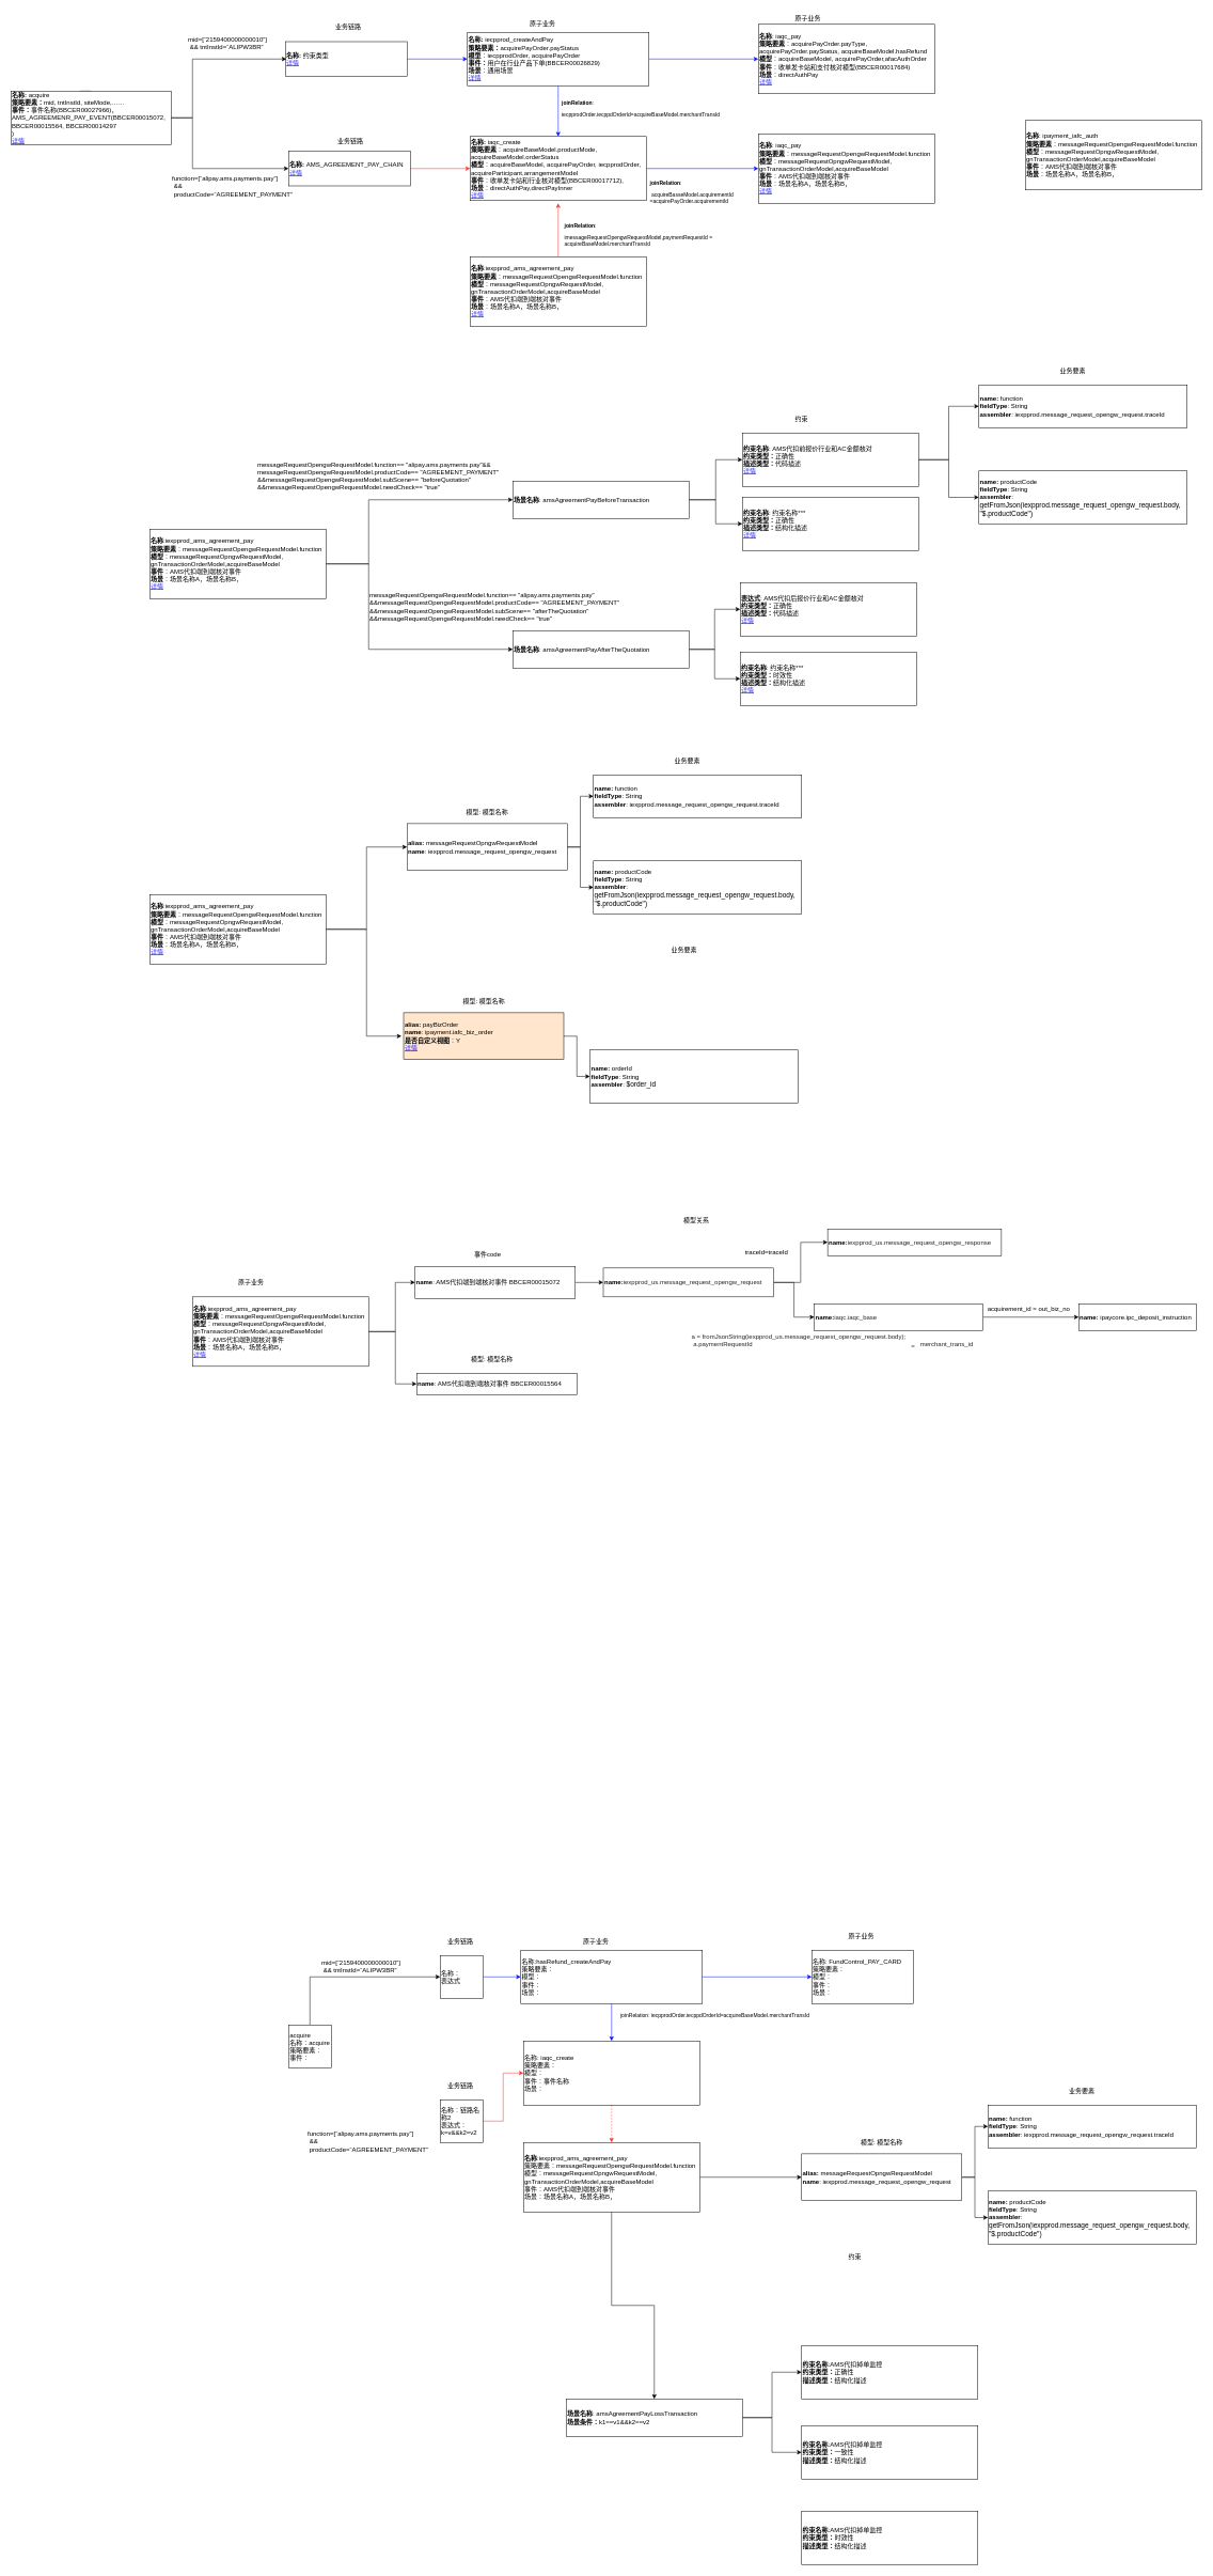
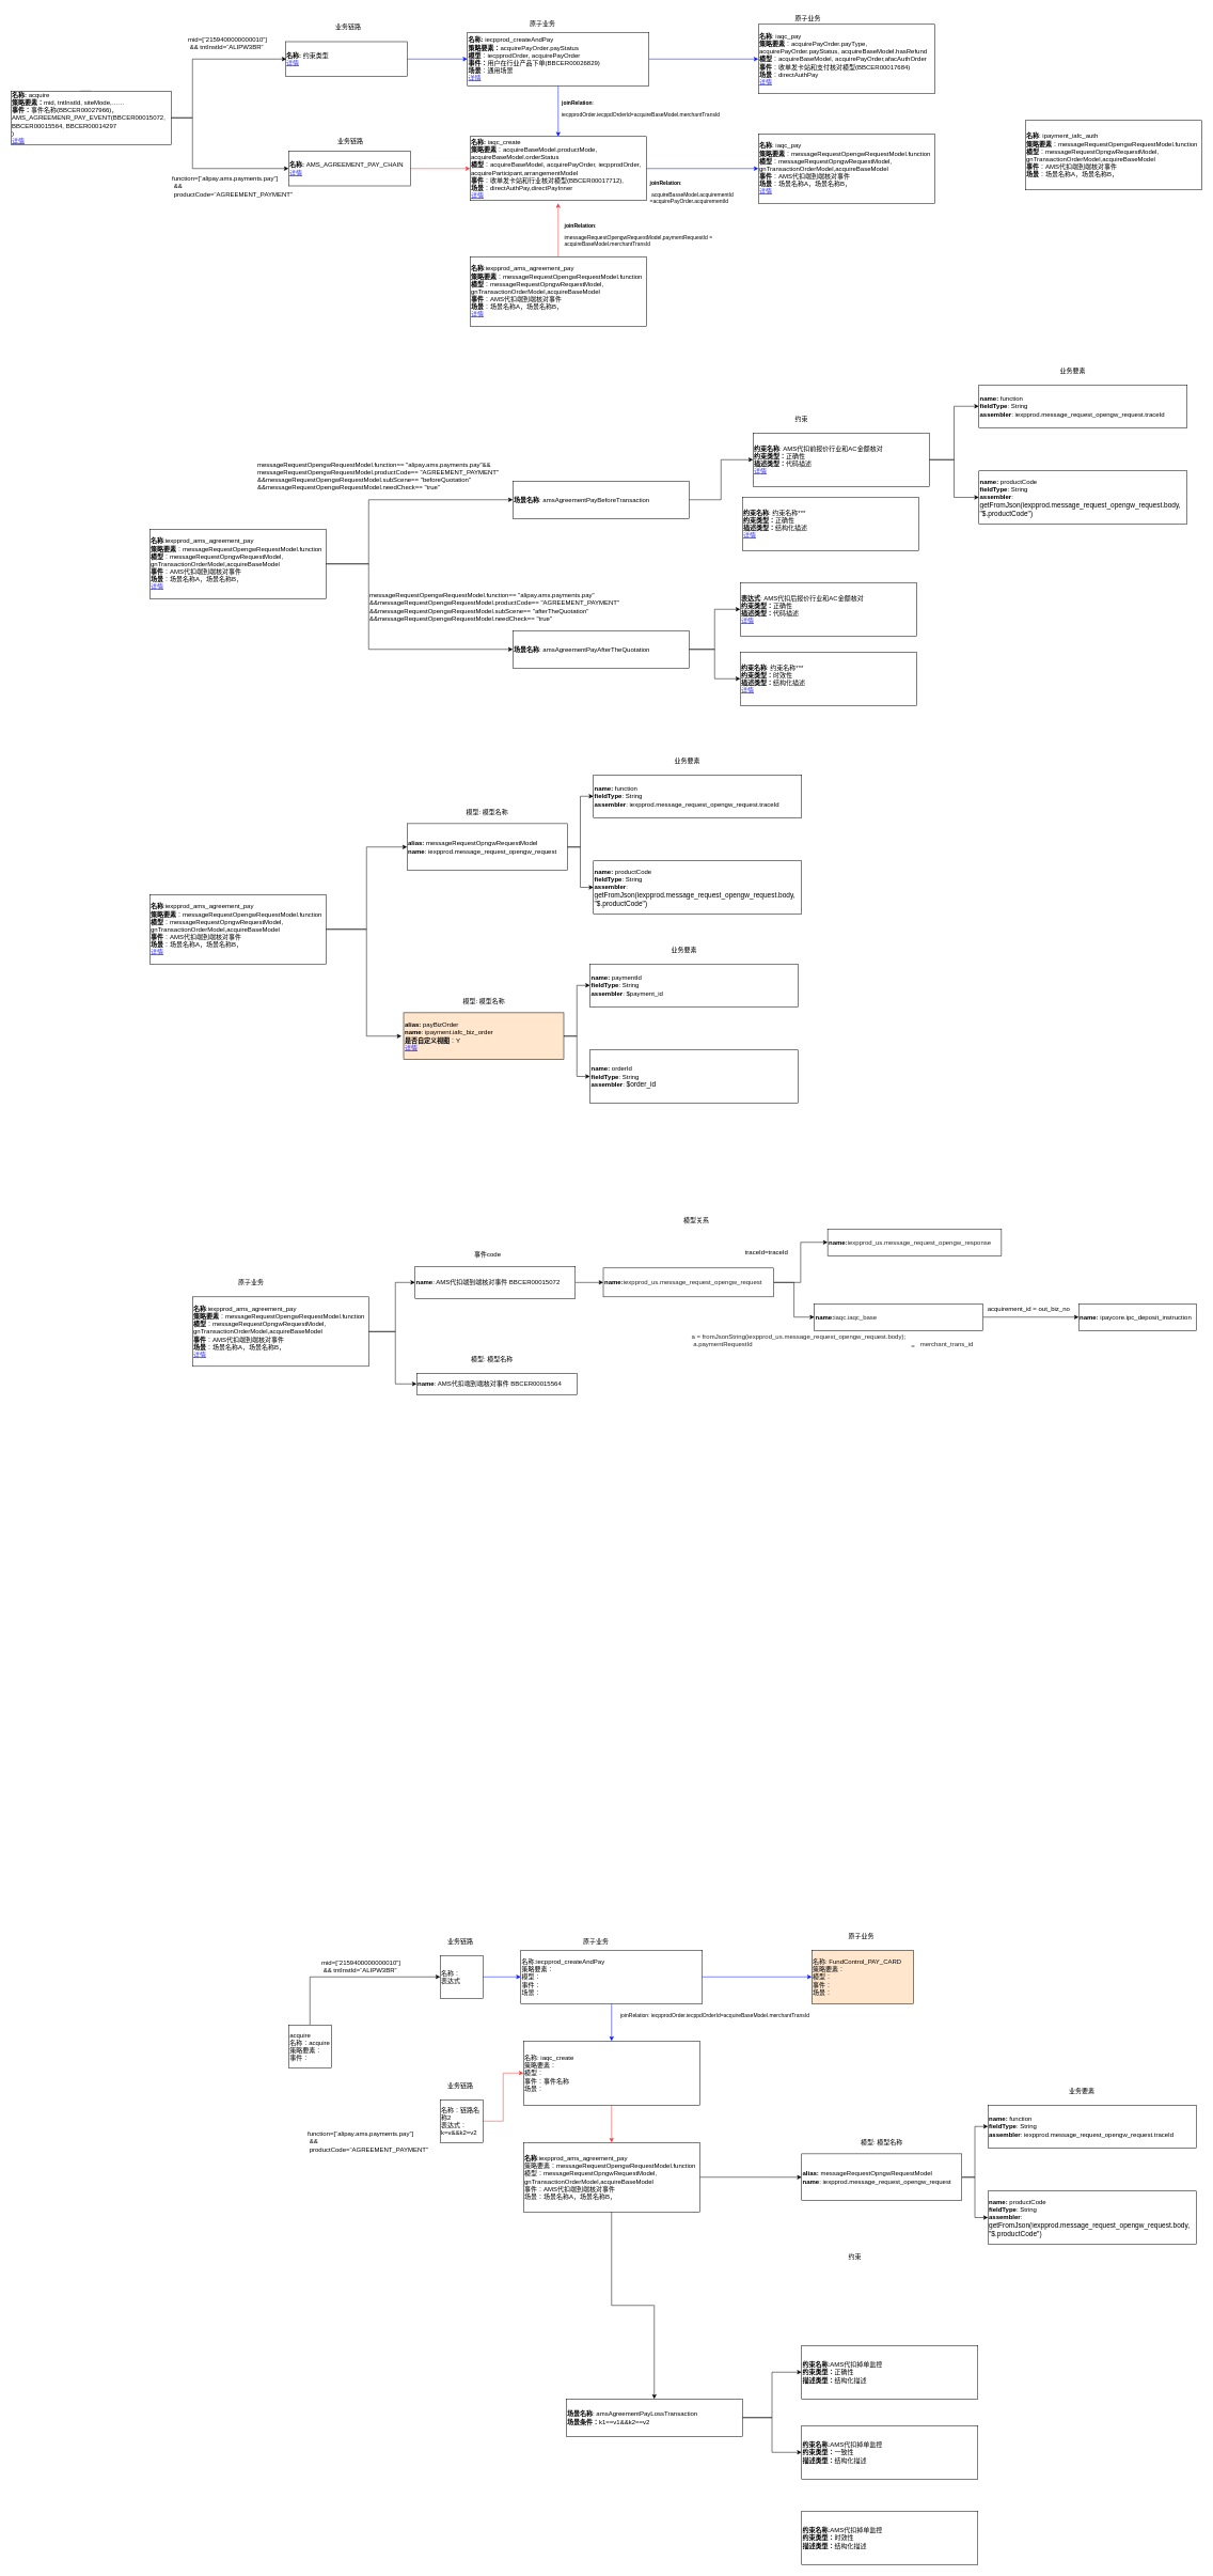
- <mxCell id="25" value="&lt;b&gt;约束名称&lt;/b&gt;:&amp;nbsp;&lt;span style=&quot;background-color: rgb(255 , 255 , 255)&quot;&gt;AMS代扣前报价行业和AC金额核对&lt;/span&gt;&lt;br&gt;&lt;b&gt;约束类型：&lt;/b&gt;正确性&lt;br&gt;&lt;b&gt;描述类型：&lt;/b&gt;代码描述&lt;br&gt;&lt;u&gt;&lt;font color=&quot;#3333ff&quot;&gt;详情&lt;/font&gt;&lt;/u&gt;" style="rounded=0;whiteSpace=wrap;html=1;strokeColor=#000000;align=left;" vertex="1" parent="1"><mxGeometry x="1390" y="810" width="330" height="100" as="geometry" /></mxCell>
+ <mxCell id="25" value="&lt;b&gt;约束名称&lt;/b&gt;:&amp;nbsp;&lt;span style=&quot;background-color: rgb(255 , 255 , 255)&quot;&gt;AMS代扣前报价行业和AC金额核对&lt;/span&gt;&lt;br&gt;&lt;b&gt;约束类型：&lt;/b&gt;正确性&lt;br&gt;&lt;b&gt;描述类型：&lt;/b&gt;代码描述&lt;br&gt;&lt;u&gt;&lt;font color=&quot;#3333ff&quot;&gt;详情&lt;/font&gt;&lt;/u&gt;" style="rounded=0;whiteSpace=wrap;html=1;strokeColor=#000000;align=left;" vertex="1" parent="1"><mxGeometry x="1410" y="810" width="330" height="100" as="geometry" /></mxCell>
- <mxCell id="20" style="edgeStyle=orthogonalEdgeStyle;rounded=0;orthogonalLoop=1;jettySize=auto;html=1;fontFamily=Helvetica;fontSize=12;fontColor=#000000;strokeColor=#000000;" edge="1" parent="1" source="21" target="26"><mxGeometry relative="1" as="geometry" /></mxCell>
+ <mxCell id="95" style="edgeStyle=orthogonalEdgeStyle;rounded=0;orthogonalLoop=1;jettySize=auto;html=1;exitX=1;exitY=0.5;exitDx=0;exitDy=0;entryX=0;entryY=0.5;entryDx=0;entryDy=0;fontSize=10;fontColor=#000000;strokeColor=#000000;" edge="1" parent="1" source="97" target="99"><mxGeometry relative="1" as="geometry" /></mxCell>
+ <mxCell id="99" value="&lt;b&gt;name:&amp;nbsp;&lt;/b&gt;paymentId&lt;br&gt;&lt;b&gt;fieldType&lt;/b&gt;: String&lt;br&gt;&lt;b&gt;assembler&lt;/b&gt;: $payment_id" style="whiteSpace=wrap;html=1;rounded=0;align=left;" vertex="1" parent="1"><mxGeometry x="1104.5" y="1804" width="390" height="80" as="geometry" /></mxCell>
- <mxCell id="43" value="&lt;span&gt;名称:hasRefund_createAndPay&lt;br&gt;&lt;/span&gt;策略要素：&lt;br&gt;模型：&lt;br&gt;事件：&lt;br&gt;场景：" style="rounded=0;whiteSpace=wrap;html=1;strokeColor=#000000;align=left;" vertex="1" parent="1"><mxGeometry x="975" y="3650" width="340" height="100" as="geometry" /></mxCell>
+ <mxCell id="43" value="&lt;span&gt;名称:iecpprod_createAndPay&lt;br&gt;&lt;/span&gt;策略要素：&lt;br&gt;模型：&lt;br&gt;事件：&lt;br&gt;场景：" style="rounded=0;whiteSpace=wrap;html=1;strokeColor=#000000;align=left;" vertex="1" parent="1"><mxGeometry x="975" y="3650" width="340" height="100" as="geometry" /></mxCell>
- <mxCell id="50" value="&lt;span&gt;名称: FundControl_PAY_CARD&lt;br&gt;&lt;/span&gt;策略要素：&lt;br&gt;模型：&lt;br&gt;事件：&lt;br&gt;场景：" style="rounded=0;whiteSpace=wrap;html=1;strokeColor=#000000;align=left;" vertex="1" parent="1"><mxGeometry x="1520" y="3650" width="190" height="100" as="geometry" /></mxCell>
+ <mxCell id="50" value="&lt;span&gt;名称: FundControl_PAY_CARD&lt;br&gt;&lt;/span&gt;策略要素：&lt;br&gt;模型：&lt;br&gt;事件：&lt;br&gt;场景：" style="rounded=0;whiteSpace=wrap;html=1;strokeColor=#000000;align=left;fillColor=#ffe6cc;" vertex="1" parent="1"><mxGeometry x="1520" y="3650" width="190" height="100" as="geometry" /></mxCell>
- <mxCell id="44" value="" style="edgeStyle=orthogonalEdgeStyle;rounded=0;orthogonalLoop=1;jettySize=auto;html=1;strokeColor=#FF3333;dashed=1;" edge="1" parent="1" source="45" target="48"><mxGeometry relative="1" as="geometry" /></mxCell>
+ <mxCell id="44" value="" style="edgeStyle=orthogonalEdgeStyle;rounded=0;orthogonalLoop=1;jettySize=auto;html=1;strokeColor=#FF3333;" edge="1" parent="1" source="45" target="48"><mxGeometry relative="1" as="geometry" /></mxCell>
